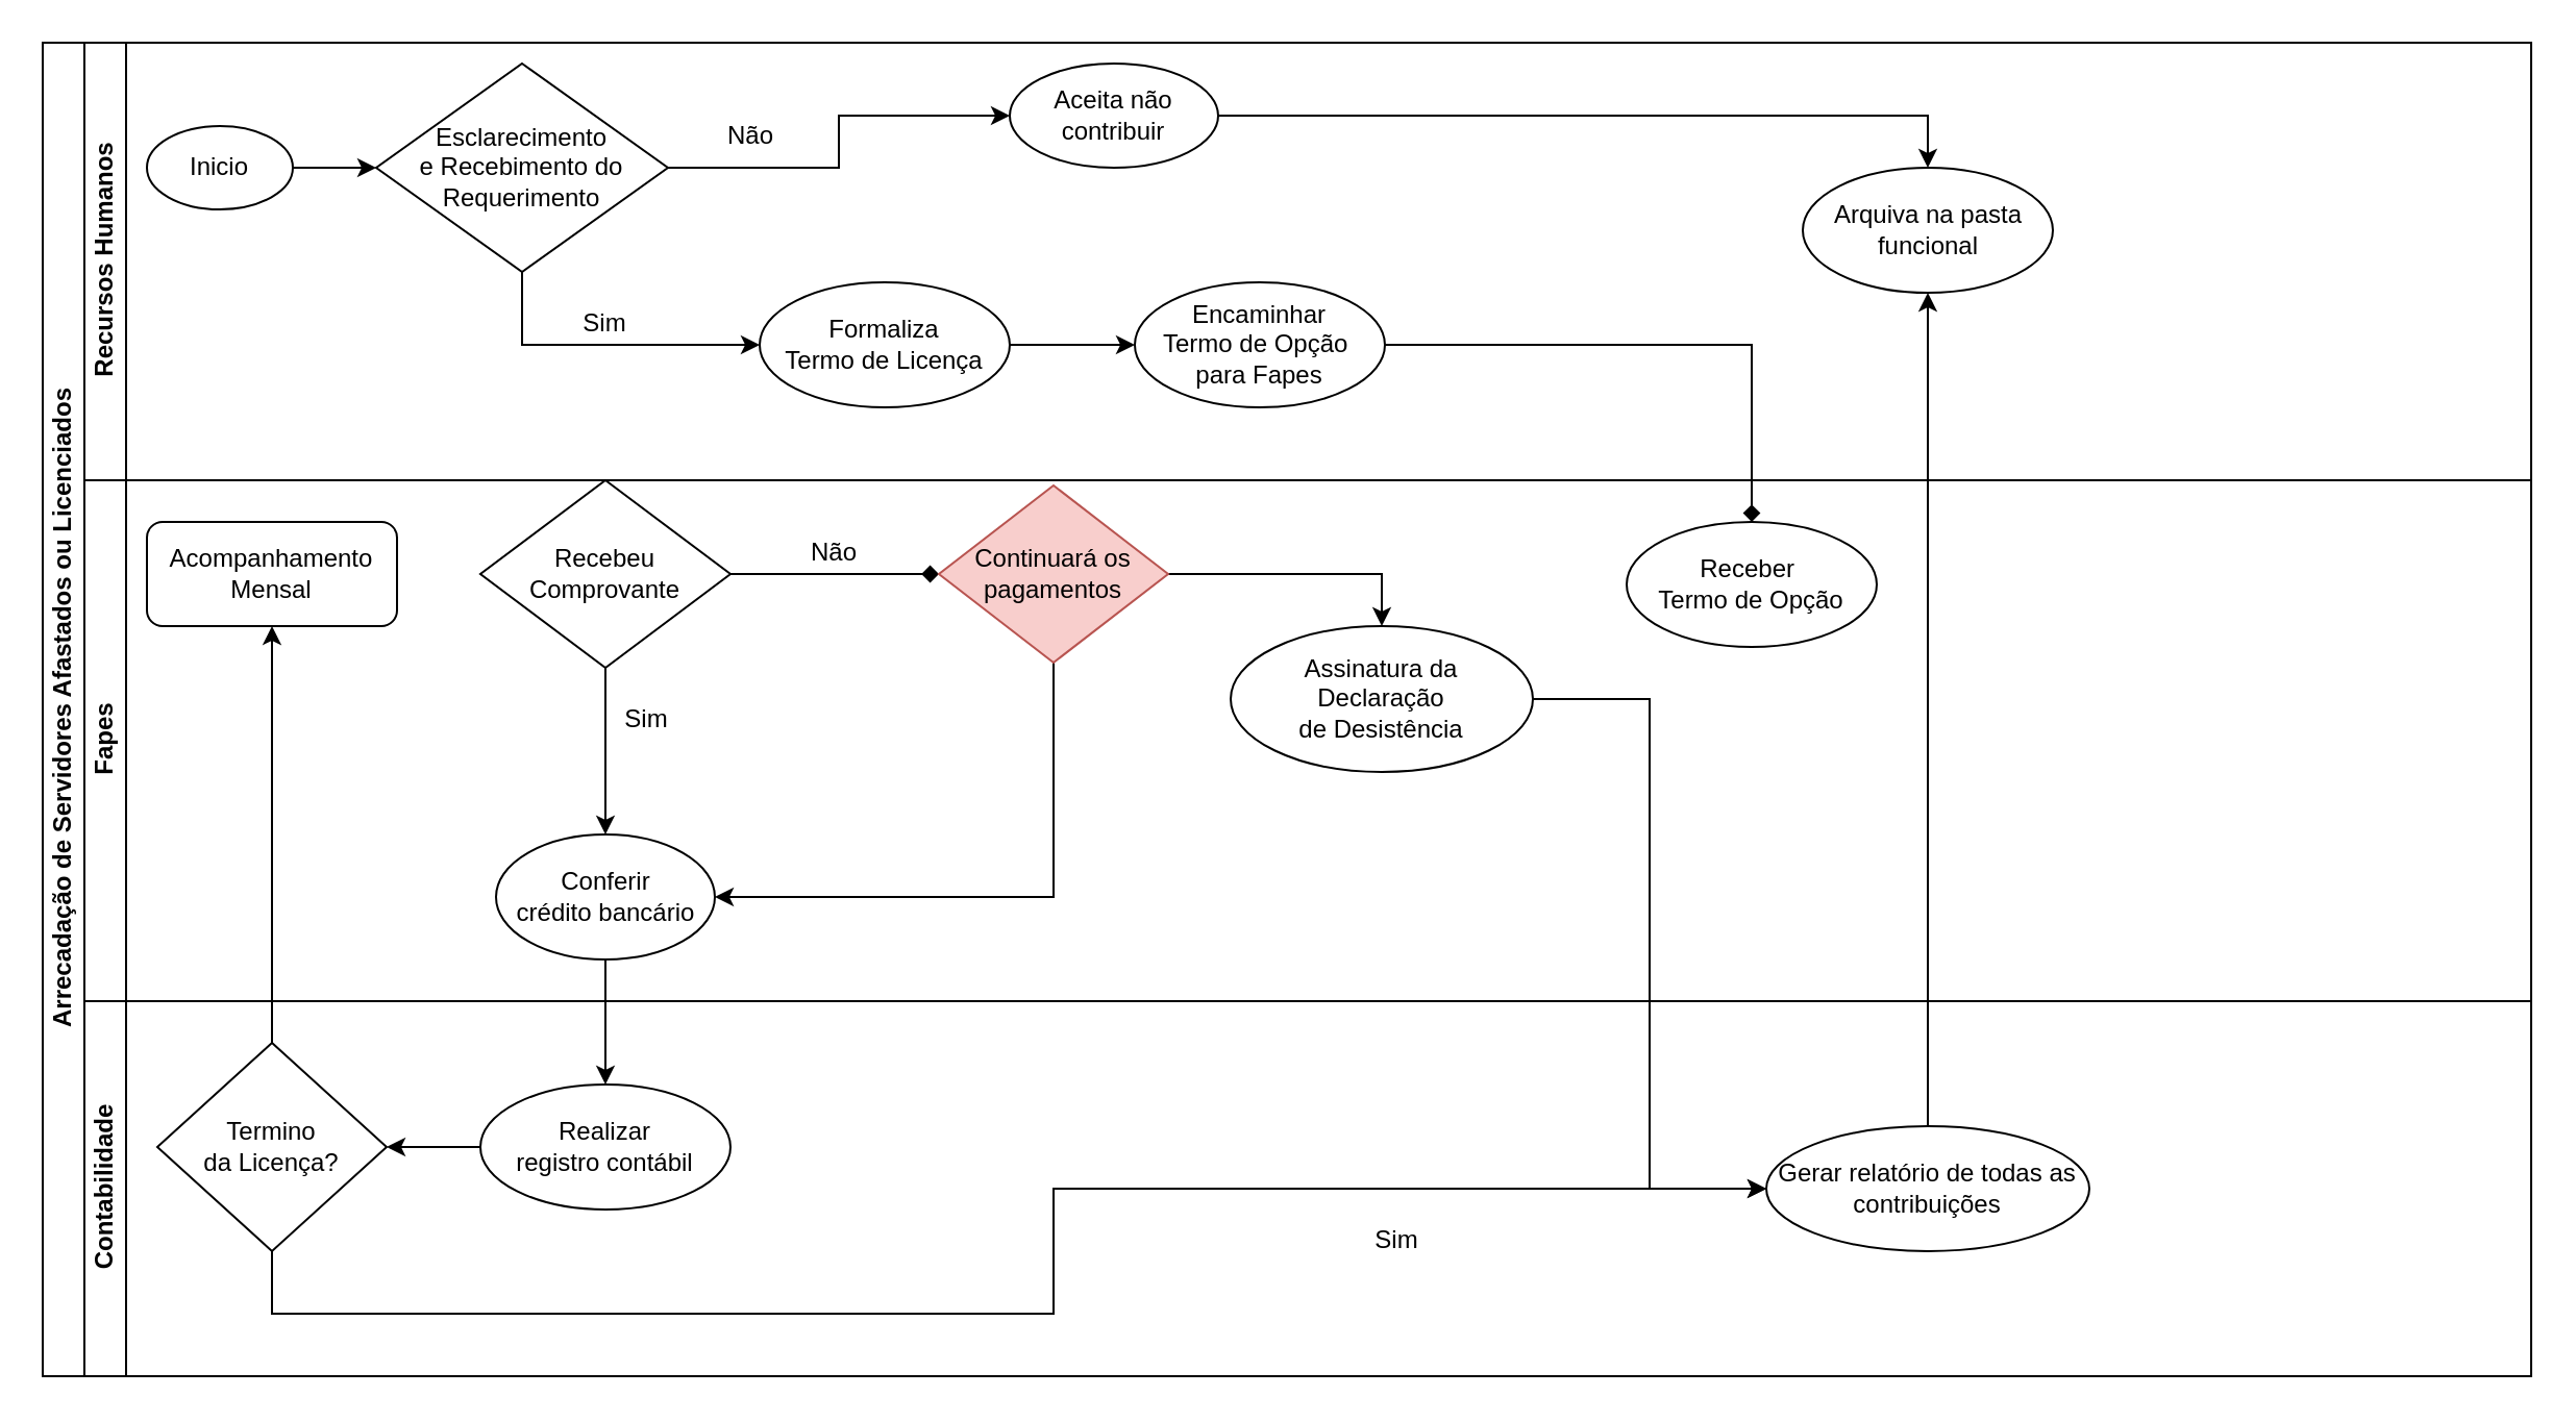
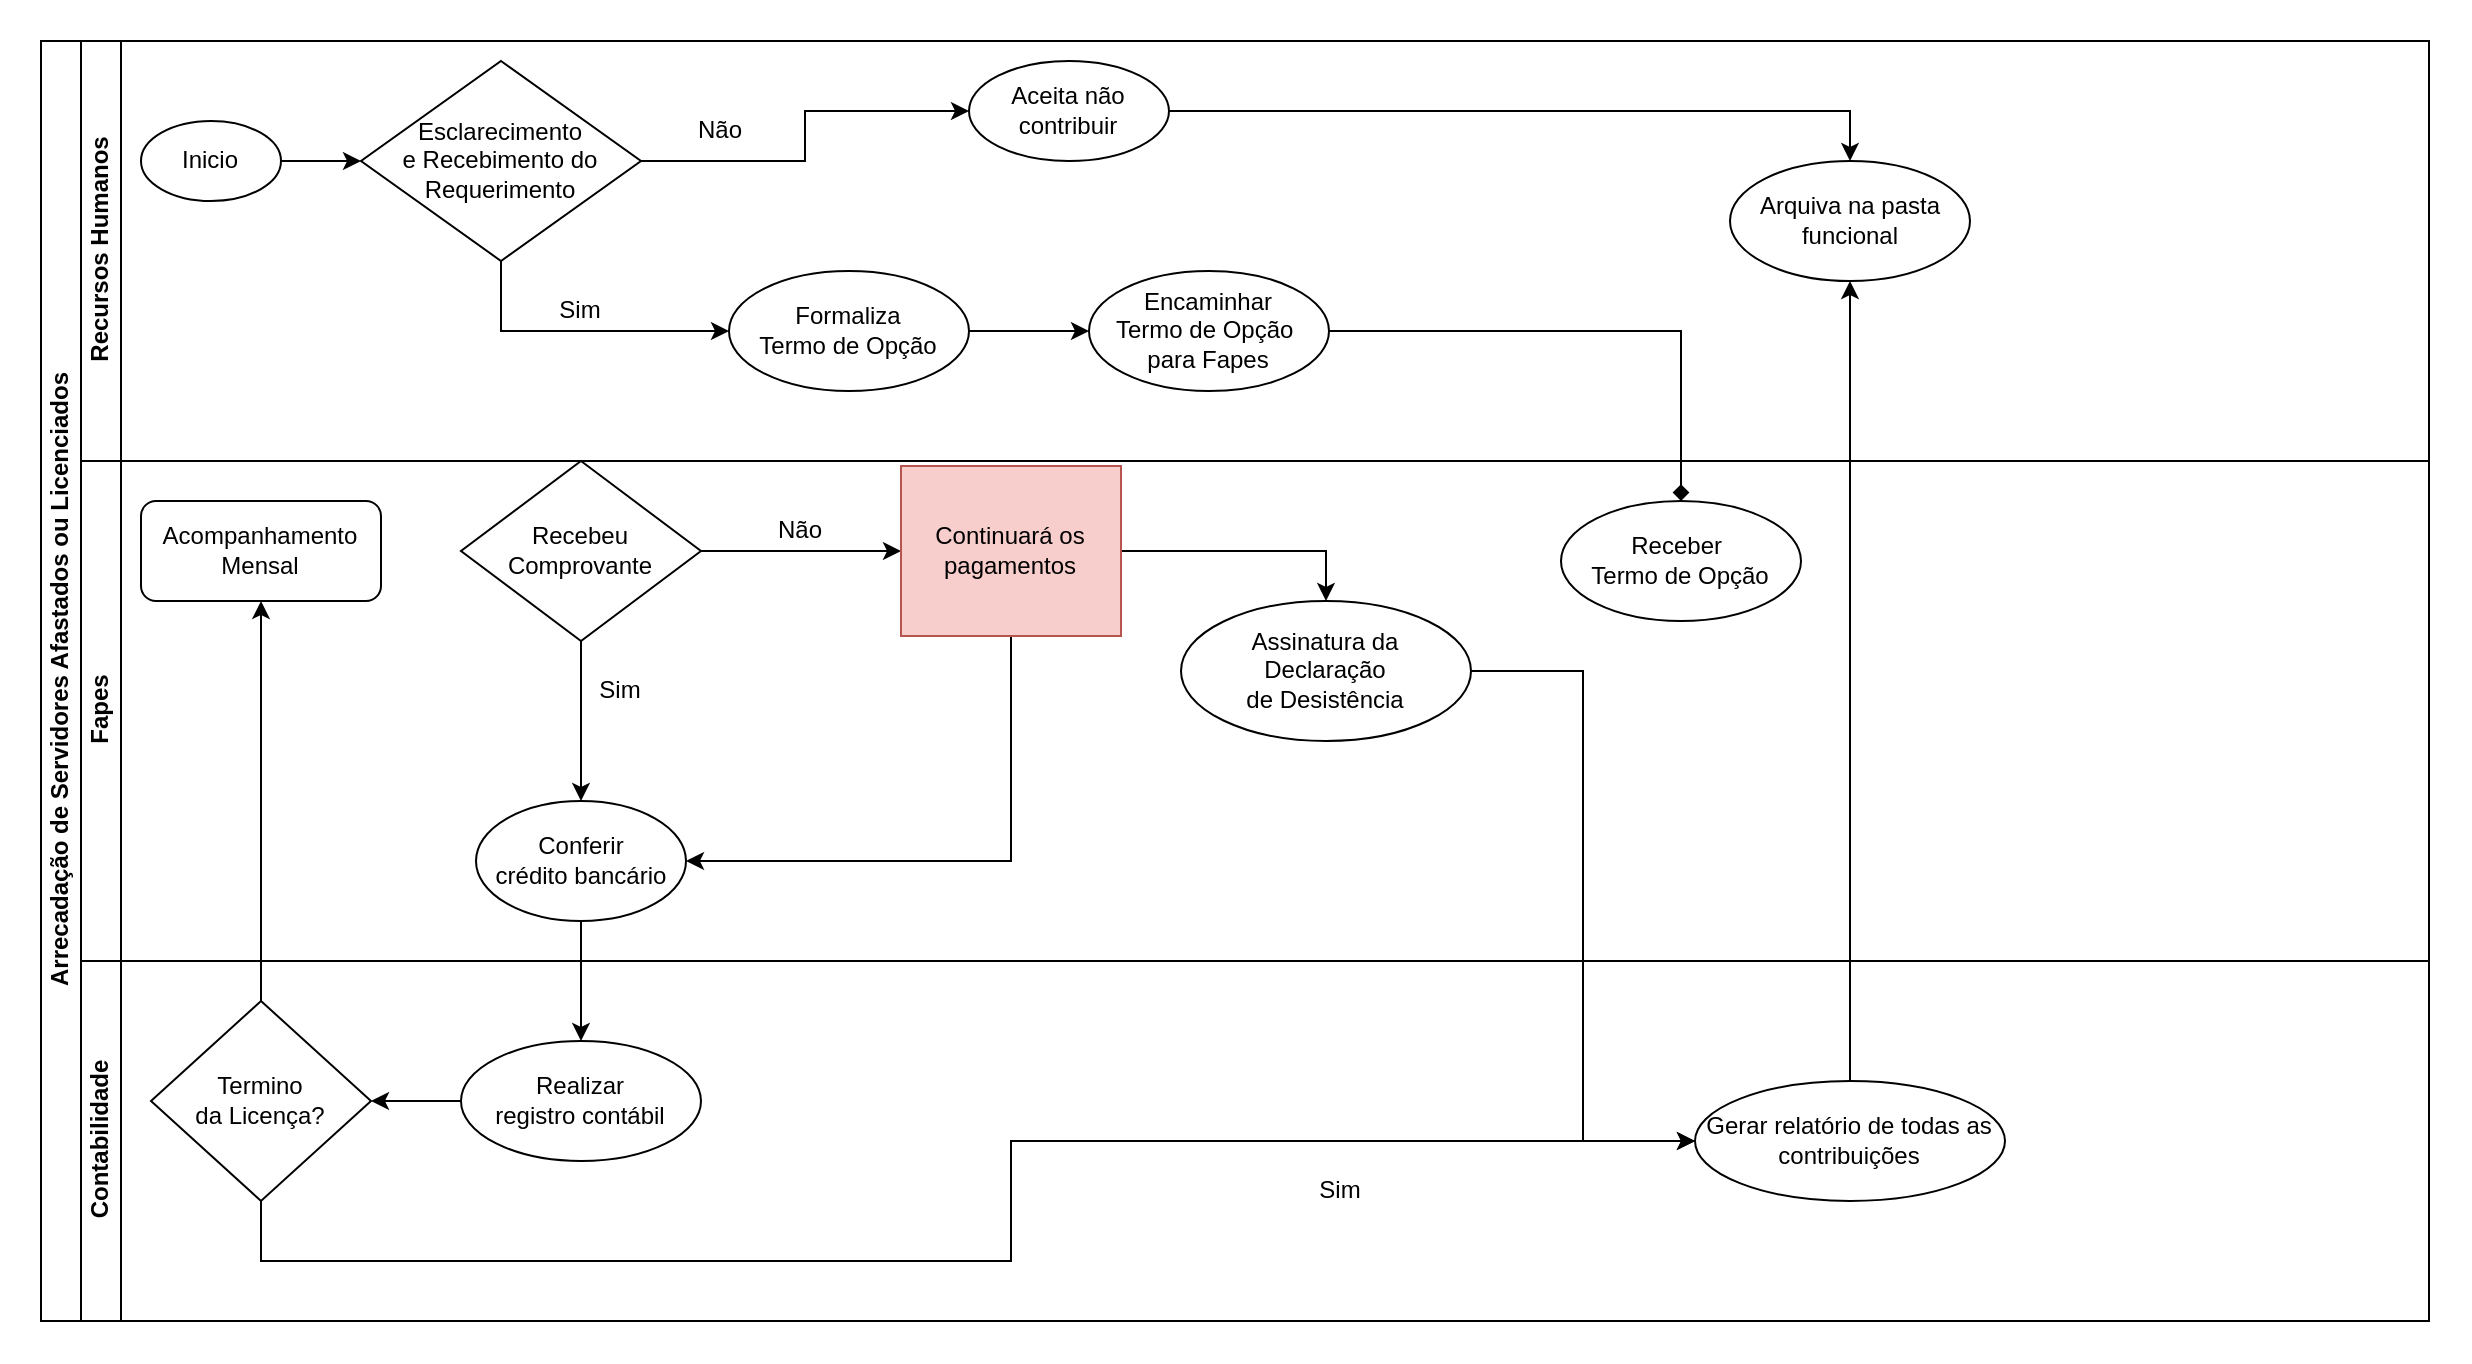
- <mxCell id="9" value="Formaliza &lt;br&gt;Termo de Licença" style="ellipse;whiteSpace=wrap;html=1;" parent="3" vertex="1"><mxGeometry x="324" y="115" width="120" height="60" as="geometry" /></mxCell>
+ <mxCell id="9" value="Formaliza &lt;br&gt;Termo de Opção" style="ellipse;whiteSpace=wrap;html=1;" parent="3" vertex="1"><mxGeometry x="324" y="115" width="120" height="60" as="geometry" /></mxCell>
- <mxCell id="22" style="edgeStyle=orthogonalEdgeStyle;rounded=0;orthogonalLoop=1;jettySize=auto;html=1;endArrow=diamond;" edge="1" parent="17" source="23" target="29"><mxGeometry relative="1" as="geometry" /></mxCell>
+ <mxCell id="22" style="edgeStyle=orthogonalEdgeStyle;rounded=0;orthogonalLoop=1;jettySize=auto;html=1;" edge="1" parent="17" source="23" target="29"><mxGeometry relative="1" as="geometry" /></mxCell>
- <mxCell id="29" value="Continuará os&lt;br&gt;pagamentos" style="rhombus;whiteSpace=wrap;html=1;fillColor=#f8cecc;strokeColor=#b85450;" vertex="1" parent="17"><mxGeometry x="410" y="2.5" width="110" height="85" as="geometry" /></mxCell>
+ <mxCell id="29" value="Continuará os&lt;br&gt;pagamentos" style="whiteSpace=wrap;html=1;fillColor=#f8cecc;strokeColor=#b85450;rounded=0;" vertex="1" parent="17"><mxGeometry x="410" y="2.5" width="110" height="85" as="geometry" /></mxCell>
